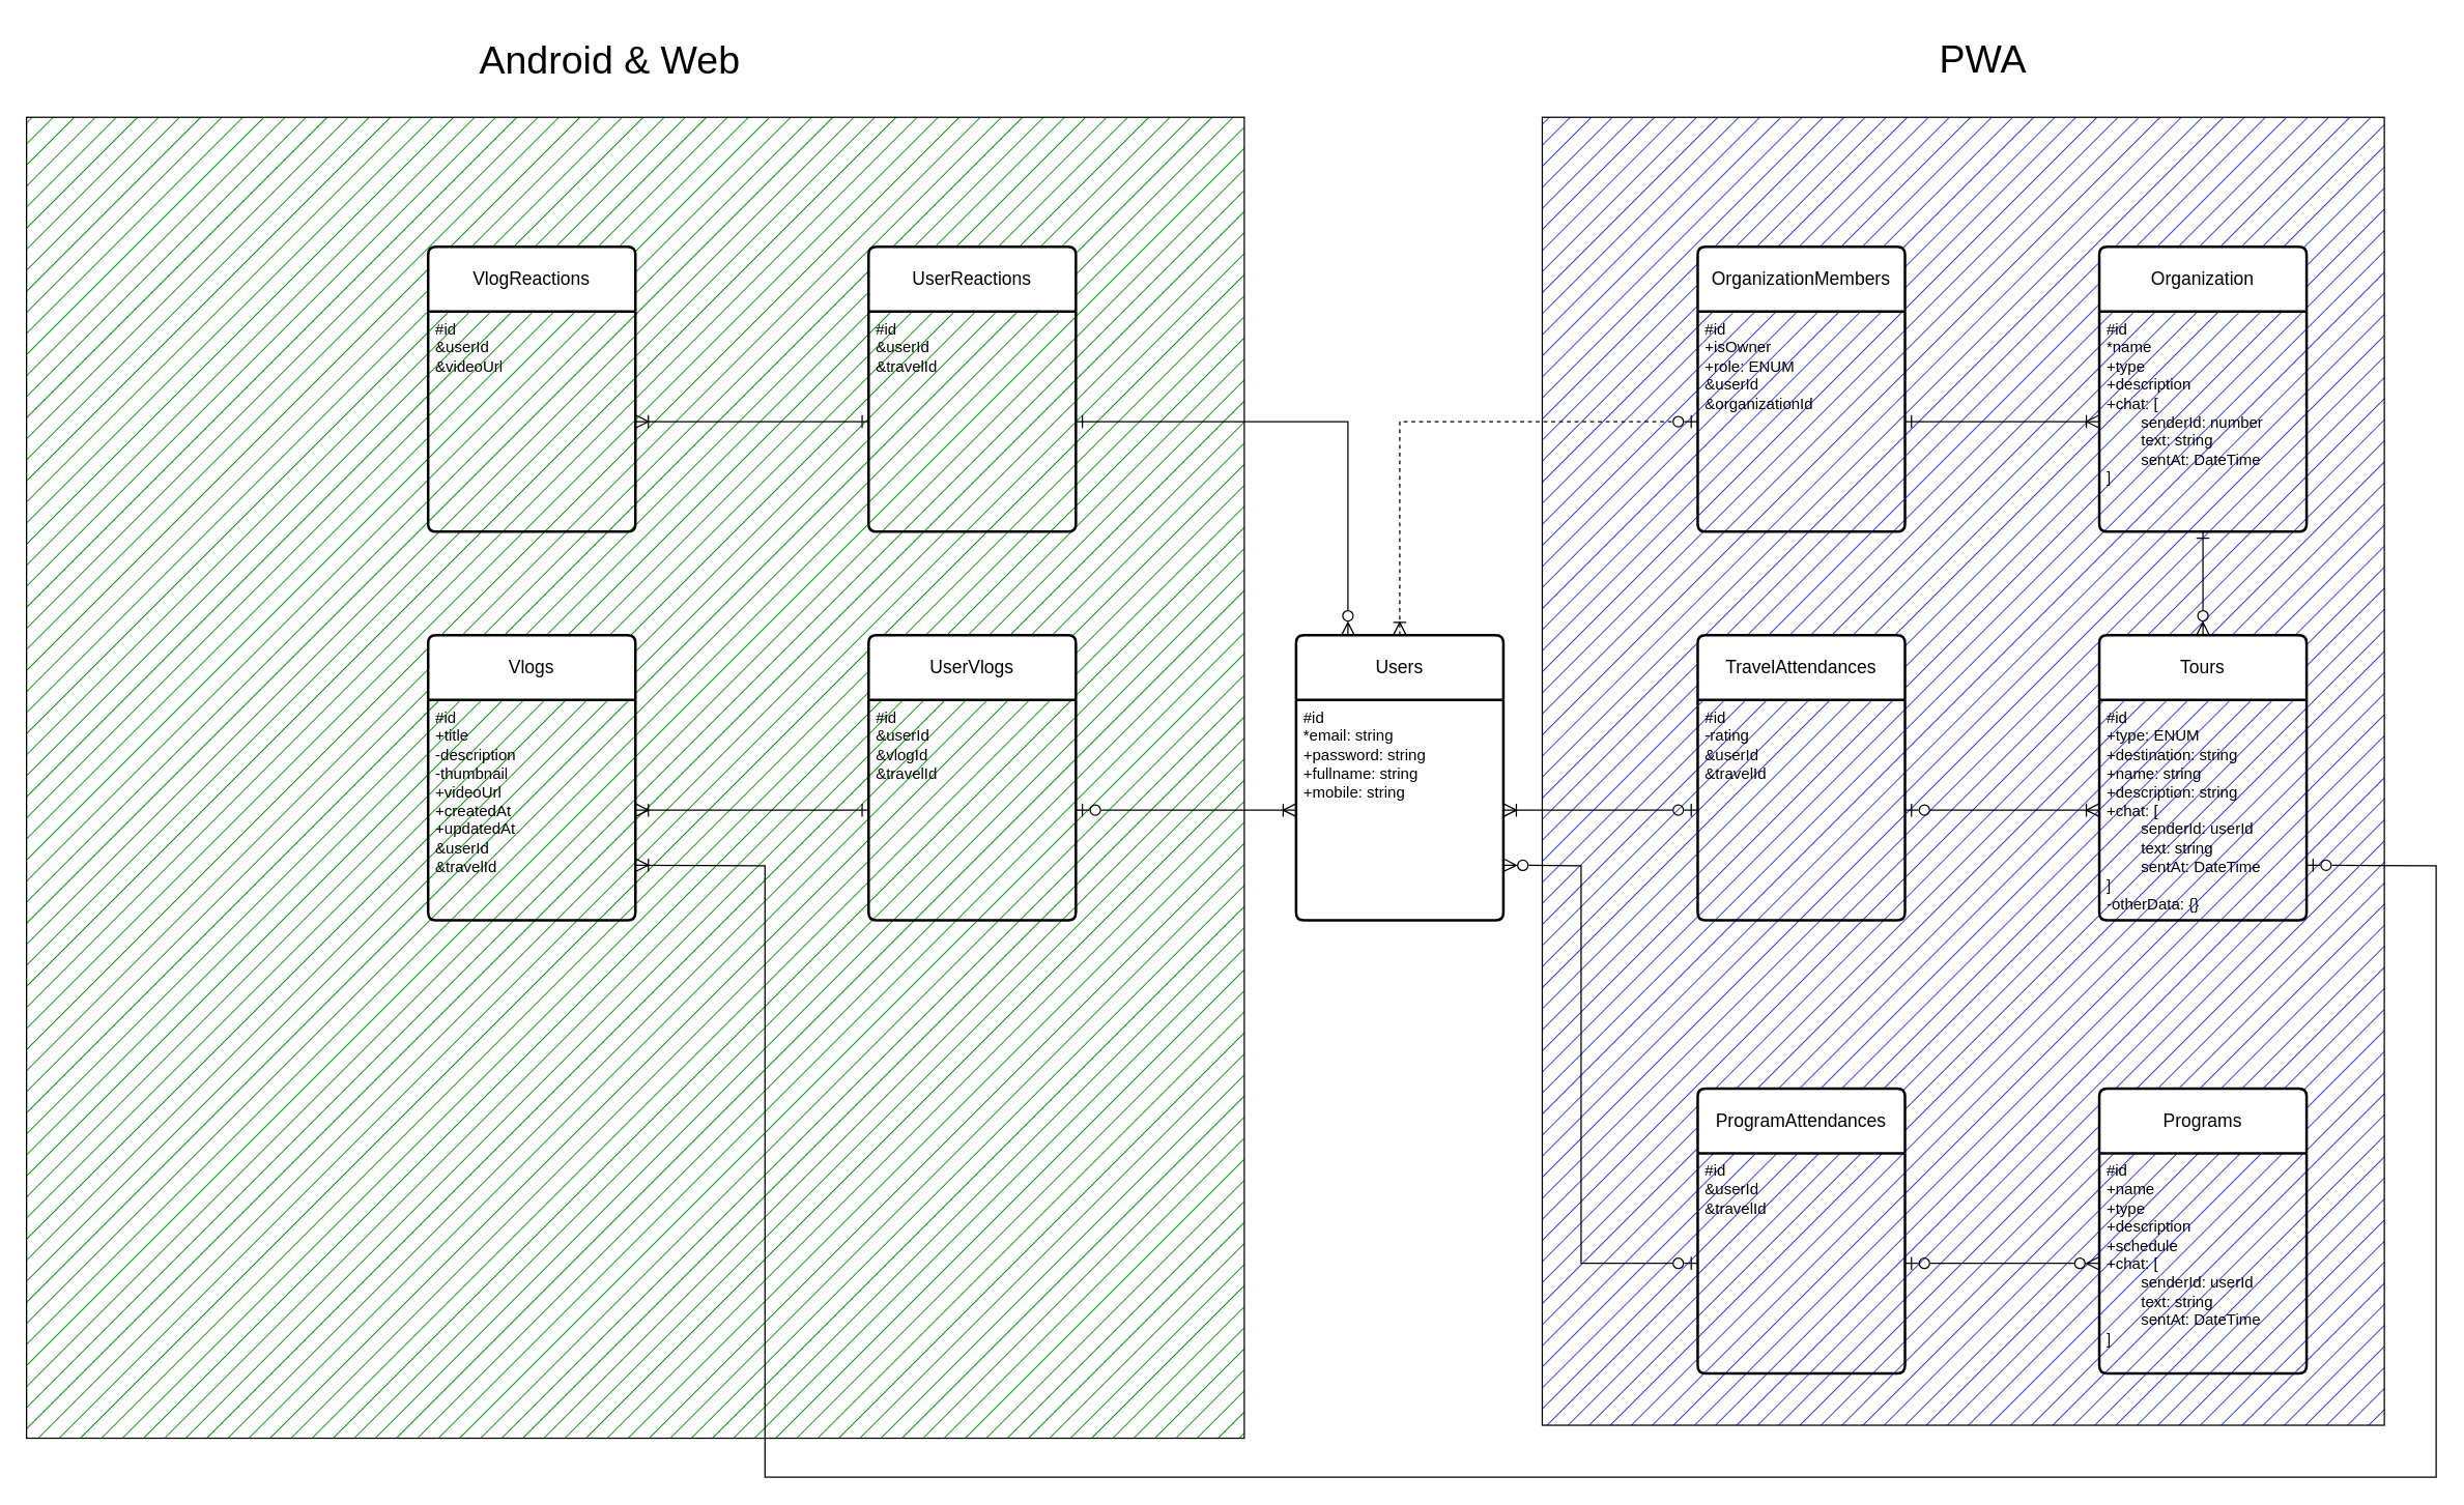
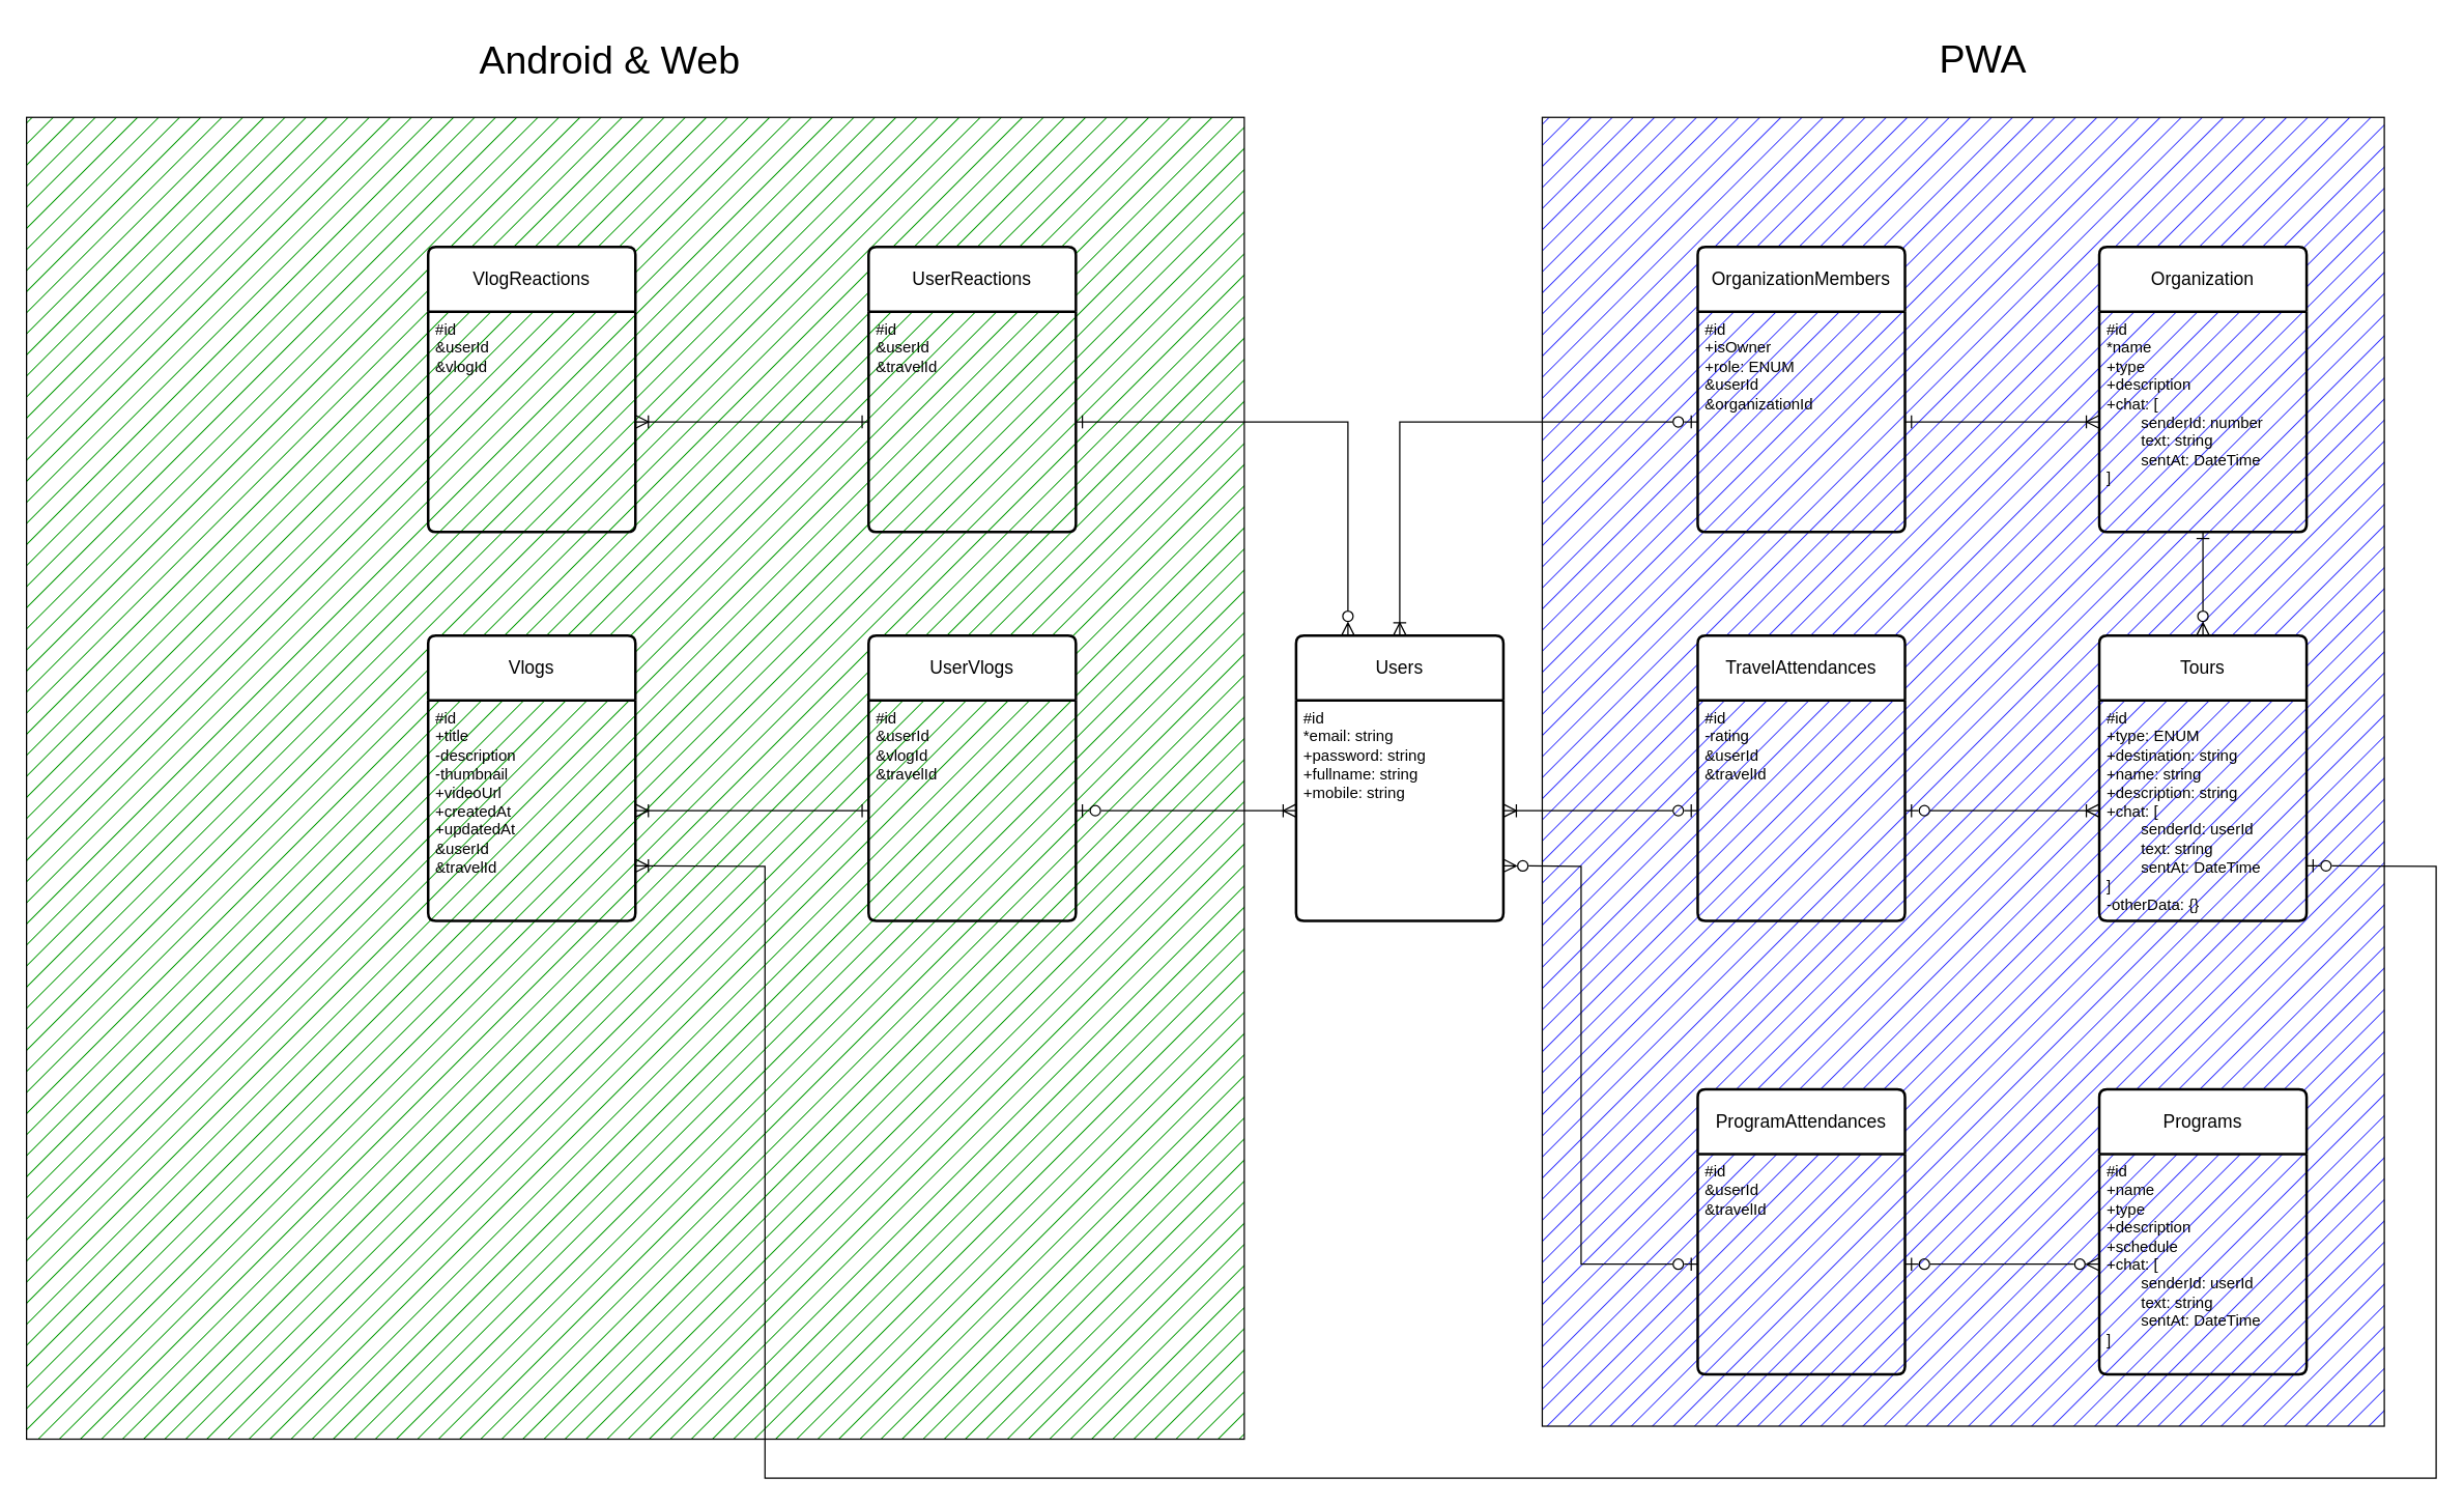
- <mxCell id="33" value="#id&lt;div&gt;&amp;amp;userId&lt;/div&gt;&lt;div&gt;&amp;amp;videoUrl&lt;/div&gt;" style="align=left;strokeColor=none;fillColor=none;spacingLeft=4;spacingRight=4;fontSize=12;verticalAlign=top;resizable=0;rotatable=0;part=1;html=1;whiteSpace=wrap;" parent="32" vertex="1"><mxGeometry y="50" width="160" height="170" as="geometry" /></mxCell>
+ <mxCell id="33" value="#id&lt;div&gt;&amp;amp;userId&lt;/div&gt;&lt;div&gt;&amp;amp;vlogId&lt;/div&gt;" style="align=left;strokeColor=none;fillColor=none;spacingLeft=4;spacingRight=4;fontSize=12;verticalAlign=top;resizable=0;rotatable=0;part=1;html=1;whiteSpace=wrap;" parent="32" vertex="1"><mxGeometry y="50" width="160" height="170" as="geometry" /></mxCell>
- <mxCell id="4" style="edgeStyle=none;curved=0;rounded=0;orthogonalLoop=1;jettySize=auto;html=1;exitX=0.5;exitY=0;exitDx=0;exitDy=0;entryX=0;entryY=0.5;entryDx=0;entryDy=0;fontSize=12;startSize=8;endSize=8;endArrow=ERzeroToOne;endFill=0;startArrow=ERoneToMany;startFill=0;dashed=1;" parent="1" source="5" target="23" edge="1"><mxGeometry relative="1" as="geometry"><Array as="points"><mxPoint x="1080" y="325" /></Array></mxGeometry></mxCell>
+ <mxCell id="4" style="edgeStyle=none;curved=0;rounded=0;orthogonalLoop=1;jettySize=auto;html=1;exitX=0.5;exitY=0;exitDx=0;exitDy=0;entryX=0;entryY=0.5;entryDx=0;entryDy=0;fontSize=12;startSize=8;endSize=8;endArrow=ERzeroToOne;endFill=0;startArrow=ERoneToMany;startFill=0;" parent="1" source="5" target="23" edge="1"><mxGeometry relative="1" as="geometry"><Array as="points"><mxPoint x="1080" y="325" /></Array></mxGeometry></mxCell>
